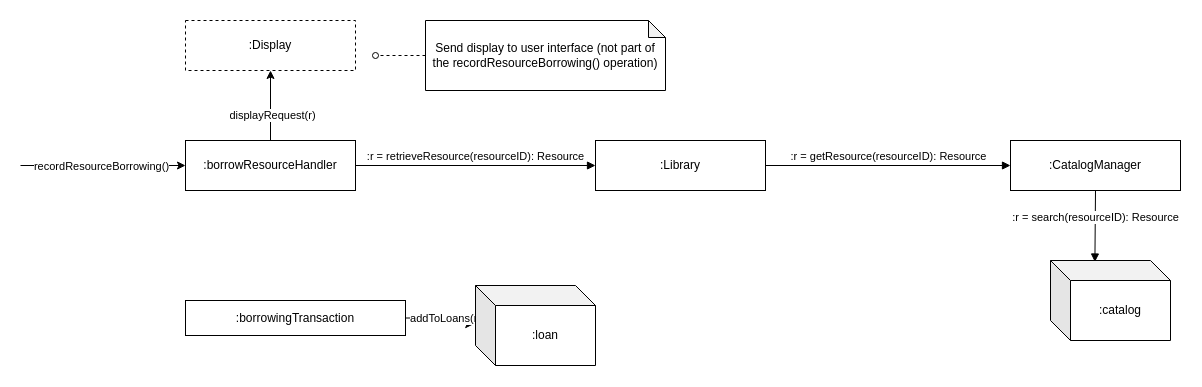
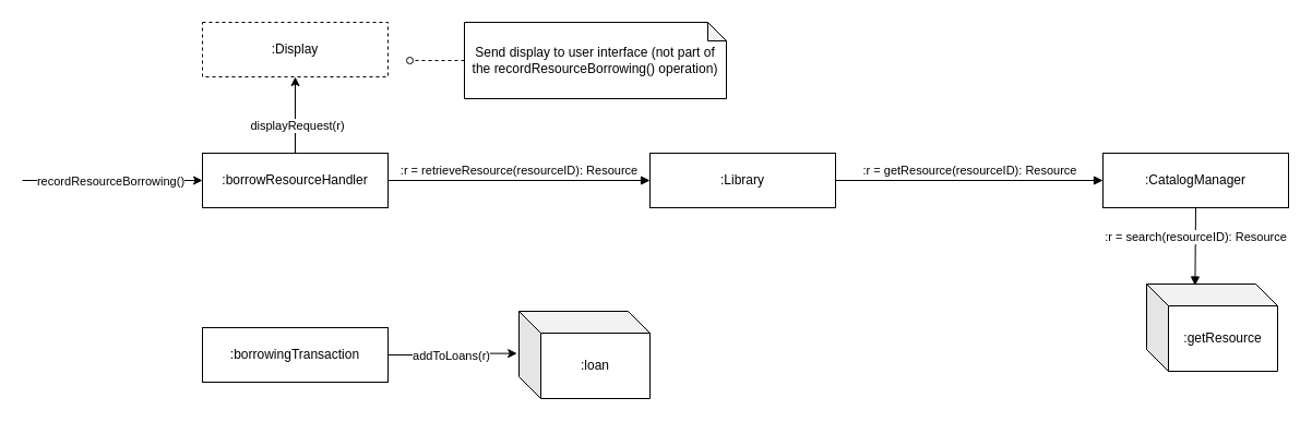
- <mxCell id="13" value=":catalog" style="shape=cube;whiteSpace=wrap;html=1;boundedLbl=1;backgroundOutline=1;darkOpacity=0.05;darkOpacity2=0.1;" vertex="1" parent="1"><mxGeometry x="1050" y="260" width="120" height="80" as="geometry" /></mxCell>
+ <mxCell id="13" value=":getResource" style="shape=cube;whiteSpace=wrap;html=1;boundedLbl=1;backgroundOutline=1;darkOpacity=0.05;darkOpacity2=0.1;" vertex="1" parent="1"><mxGeometry x="1050" y="260" width="120" height="80" as="geometry" /></mxCell>
- <mxCell id="9" value=":borrowingTransaction" style="html=1;whiteSpace=wrap;" vertex="1" parent="1"><mxGeometry x="185" y="300" width="220" height="35" as="geometry" /></mxCell>
+ <mxCell id="9" value=":borrowingTransaction" style="html=1;whiteSpace=wrap;" vertex="1" parent="1"><mxGeometry x="185" y="300" width="170" height="50" as="geometry" /></mxCell>
